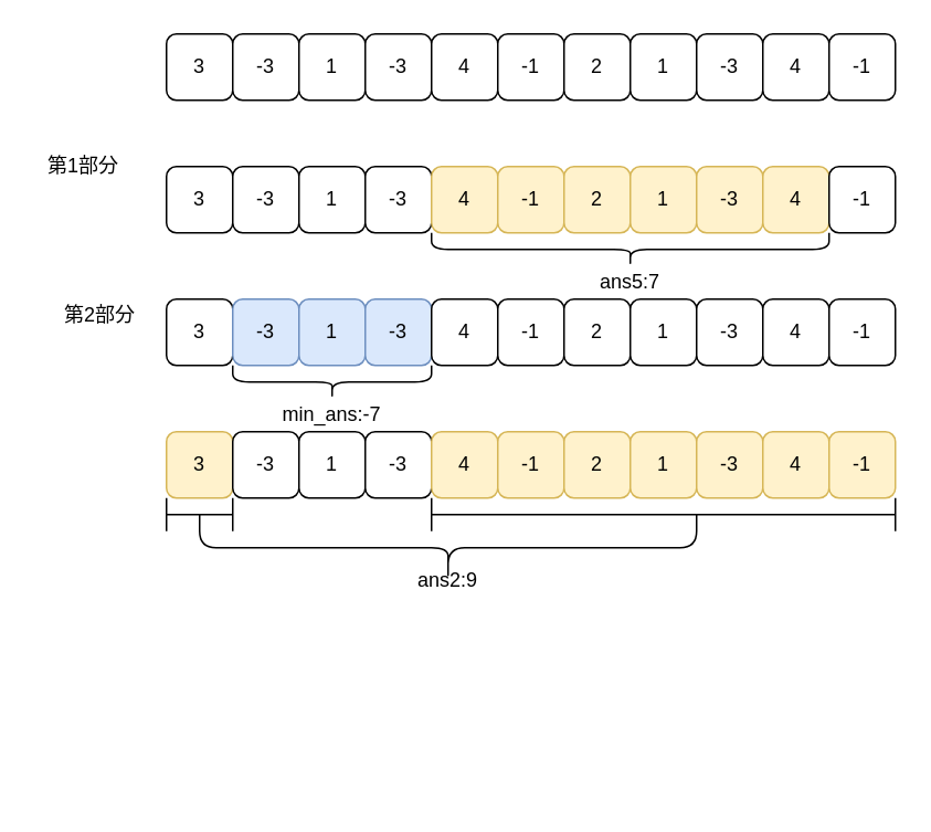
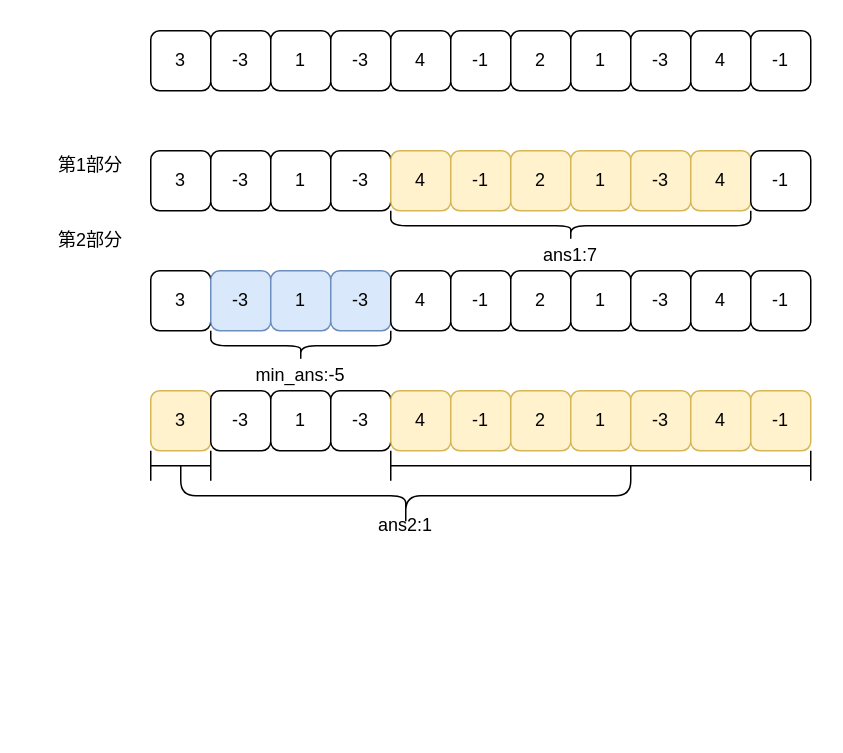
- <mxCell id="54" value="第1部分" style="text;html=1;strokeColor=none;fillColor=none;align=center;verticalAlign=middle;whiteSpace=wrap;rounded=0;" vertex="1" parent="1"><mxGeometry x="10" y="90" width="80" height="20" as="geometry" /></mxCell>
+ <mxCell id="54" value="第1部分" style="text;html=1;strokeColor=none;fillColor=none;align=center;verticalAlign=middle;whiteSpace=wrap;rounded=0;" vertex="1" parent="1"><mxGeometry y="100" width="80" height="20" as="geometry" x="20" /></mxCell>
- <mxCell id="48" value="ans5:7" style="text;html=1;strokeColor=none;fillColor=none;align=center;verticalAlign=middle;whiteSpace=wrap;rounded=0;" vertex="1" parent="1"><mxGeometry x="360" y="160" width="40" height="20" as="geometry" /></mxCell>
+ <mxCell id="48" value="ans1:7" style="text;html=1;strokeColor=none;fillColor=none;align=center;verticalAlign=middle;whiteSpace=wrap;rounded=0;" vertex="1" parent="1"><mxGeometry x="360" y="160" width="40" height="20" as="geometry" /></mxCell>
- <mxCell id="55" value="第2部分" style="text;html=1;strokeColor=none;fillColor=none;align=center;verticalAlign=middle;whiteSpace=wrap;rounded=0;" vertex="1" parent="1"><mxGeometry y="180" width="80" height="20" as="geometry" x="20" /></mxCell>
+ <mxCell id="55" value="第2部分" style="text;html=1;strokeColor=none;fillColor=none;align=center;verticalAlign=middle;whiteSpace=wrap;rounded=0;" vertex="1" parent="1"><mxGeometry x="20" y="150" width="80" height="20" as="geometry" /></mxCell>
- <mxCell id="49" value="min_ans:-7" style="text;html=1;strokeColor=none;fillColor=none;align=center;verticalAlign=middle;whiteSpace=wrap;rounded=0;" vertex="1" parent="1"><mxGeometry x="180" y="240" width="40" height="20" as="geometry" /></mxCell>
+ <mxCell id="49" value="min_ans:-5" style="text;html=1;strokeColor=none;fillColor=none;align=center;verticalAlign=middle;whiteSpace=wrap;rounded=0;" vertex="1" parent="1"><mxGeometry x="180" y="240" width="40" height="20" as="geometry" /></mxCell>
- <mxCell id="53" value="ans2:9" style="text;html=1;strokeColor=none;fillColor=none;align=center;verticalAlign=middle;whiteSpace=wrap;rounded=0;" vertex="1" parent="1"><mxGeometry x="250" y="340" width="40" height="20" as="geometry" /></mxCell>
+ <mxCell id="53" value="ans2:1" style="text;html=1;strokeColor=none;fillColor=none;align=center;verticalAlign=middle;whiteSpace=wrap;rounded=0;" vertex="1" parent="1"><mxGeometry x="250" y="340" width="40" height="20" as="geometry" /></mxCell>
